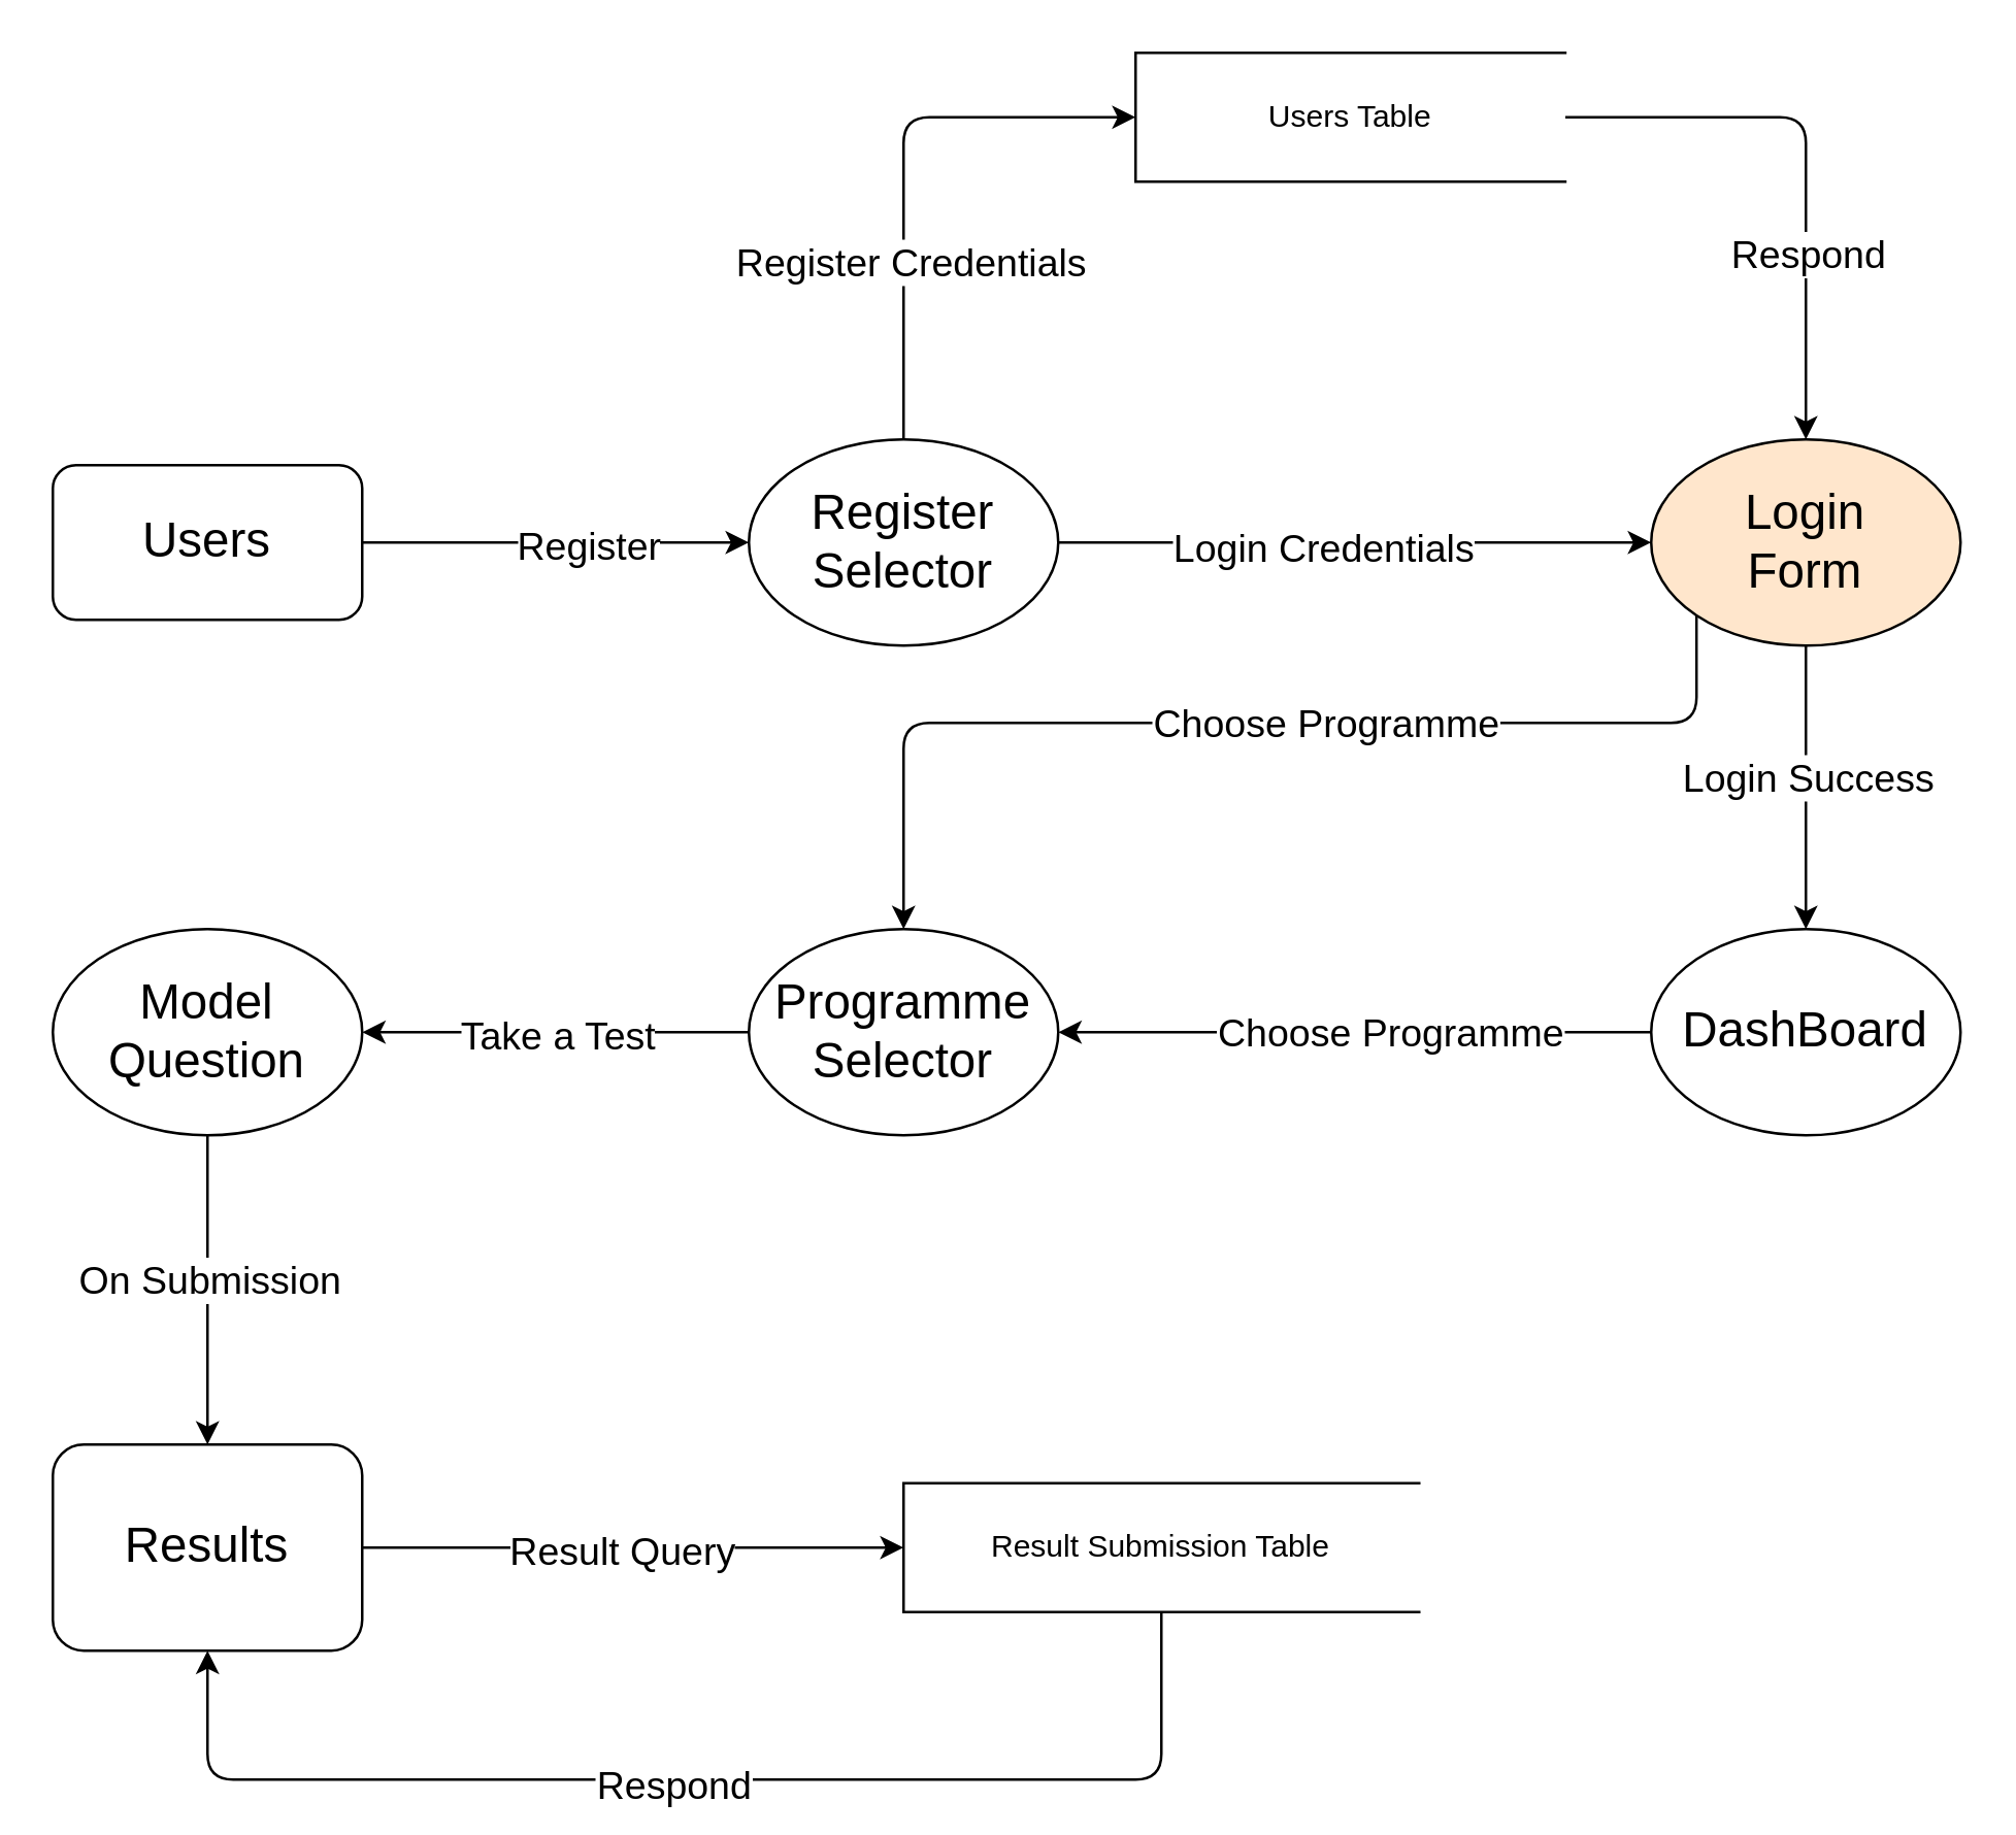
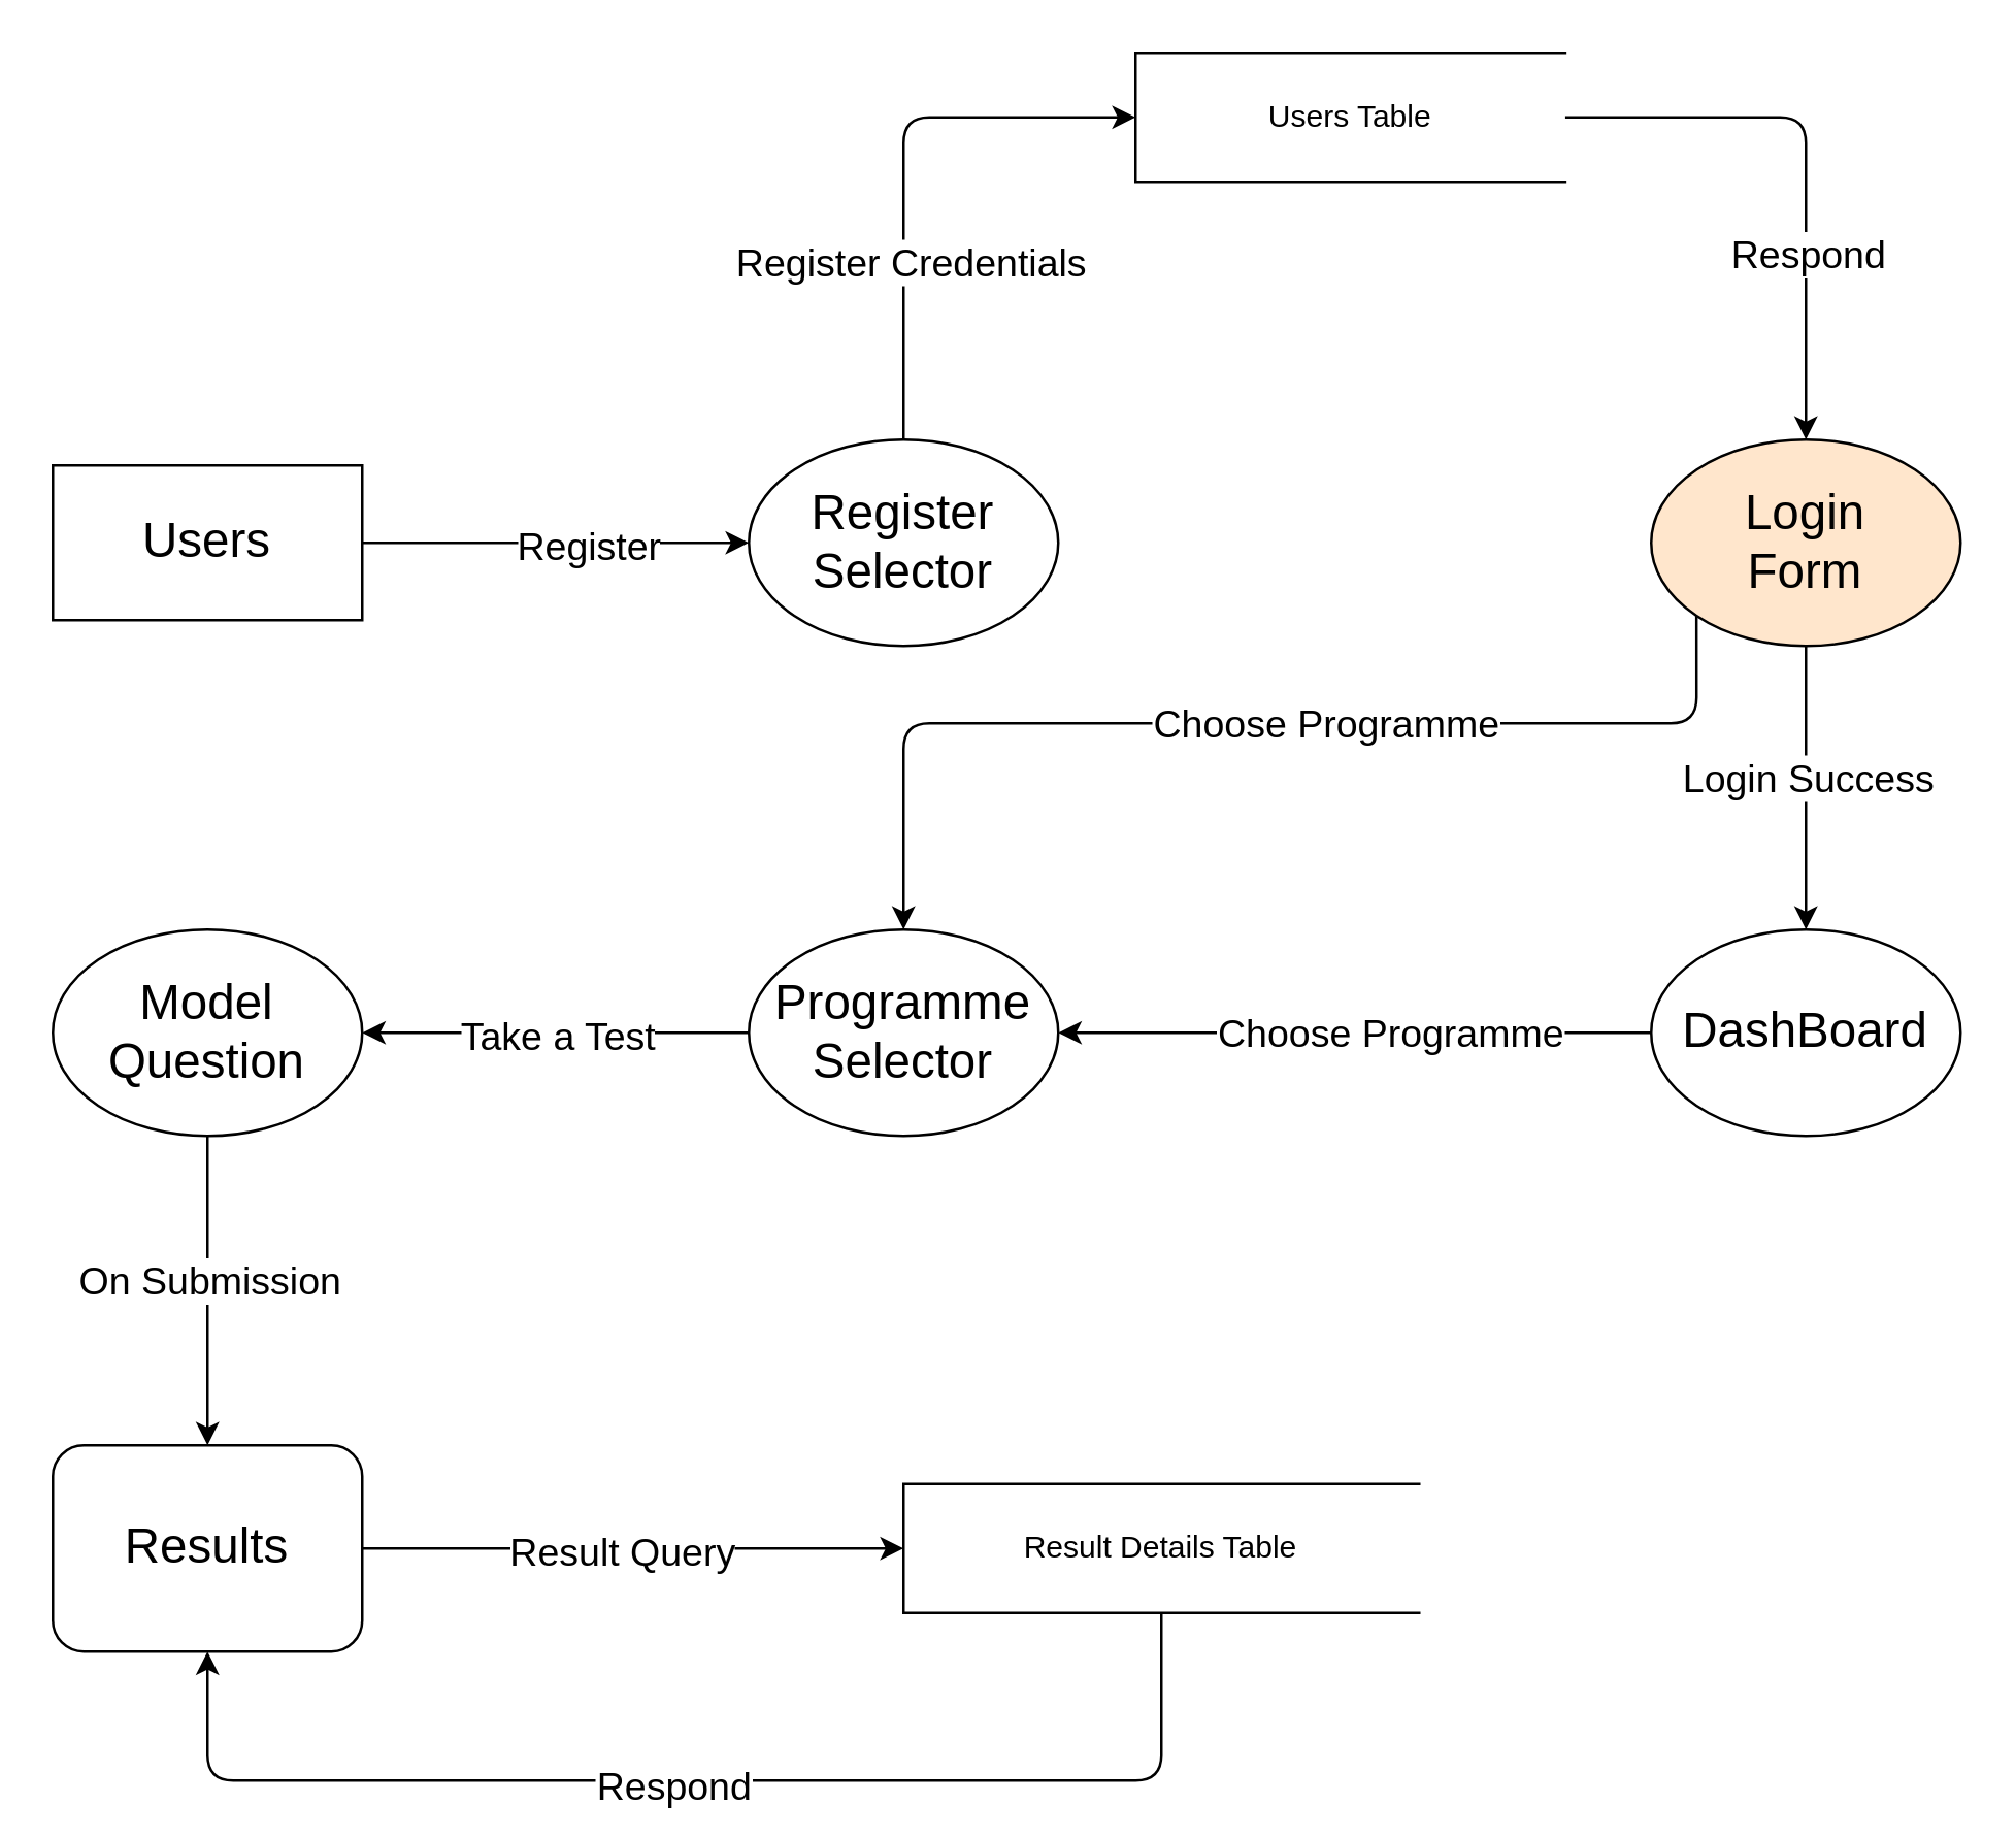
- <mxCell id="2" value="&lt;font style=&quot;font-size: 19px;&quot;&gt;Users&lt;/font&gt;" style="whiteSpace=wrap;html=1;rounded=1;" parent="1" vertex="1"><mxGeometry x="20" y="180" width="120" height="60" as="geometry" /></mxCell>
+ <mxCell id="2" value="&lt;font style=&quot;font-size: 19px;&quot;&gt;Users&lt;/font&gt;" style="rounded=0;whiteSpace=wrap;html=1;" parent="1" vertex="1"><mxGeometry x="20" y="180" width="120" height="60" as="geometry" /></mxCell>
- <mxCell id="14" value="" style="endArrow=classic;html=1;rounded=0;exitX=1;exitY=0.5;exitDx=0;exitDy=0;entryX=0;entryY=0.5;entryDx=0;entryDy=0;" parent="1" source="5" target="11" edge="1"><mxGeometry width="50" height="50" relative="1" as="geometry"><mxPoint x="360" y="220" as="sourcePoint" /><mxPoint x="410" y="170" as="targetPoint" /></mxGeometry></mxCell>
- <mxCell id="15" value="&lt;font style=&quot;font-size: 15px;&quot;&gt;Login Credentials&lt;/font&gt;" style="edgeLabel;html=1;align=center;verticalAlign=middle;resizable=0;points=[];" parent="14" vertex="1" connectable="0"><mxGeometry x="-0.109" y="-1" relative="1" as="geometry"><mxPoint as="offset" /></mxGeometry></mxCell>
- <mxCell id="30" value="Result Submission Table" style="html=1;dashed=0;whiteSpace=wrap;shape=partialRectangle;right=0;" parent="1" vertex="1"><mxGeometry x="350" y="575" width="200" height="50" as="geometry" /></mxCell>
+ <mxCell id="30" value="Result Details Table" style="html=1;dashed=0;whiteSpace=wrap;shape=partialRectangle;right=0;" parent="1" vertex="1"><mxGeometry x="350" y="575" width="200" height="50" as="geometry" /></mxCell>
